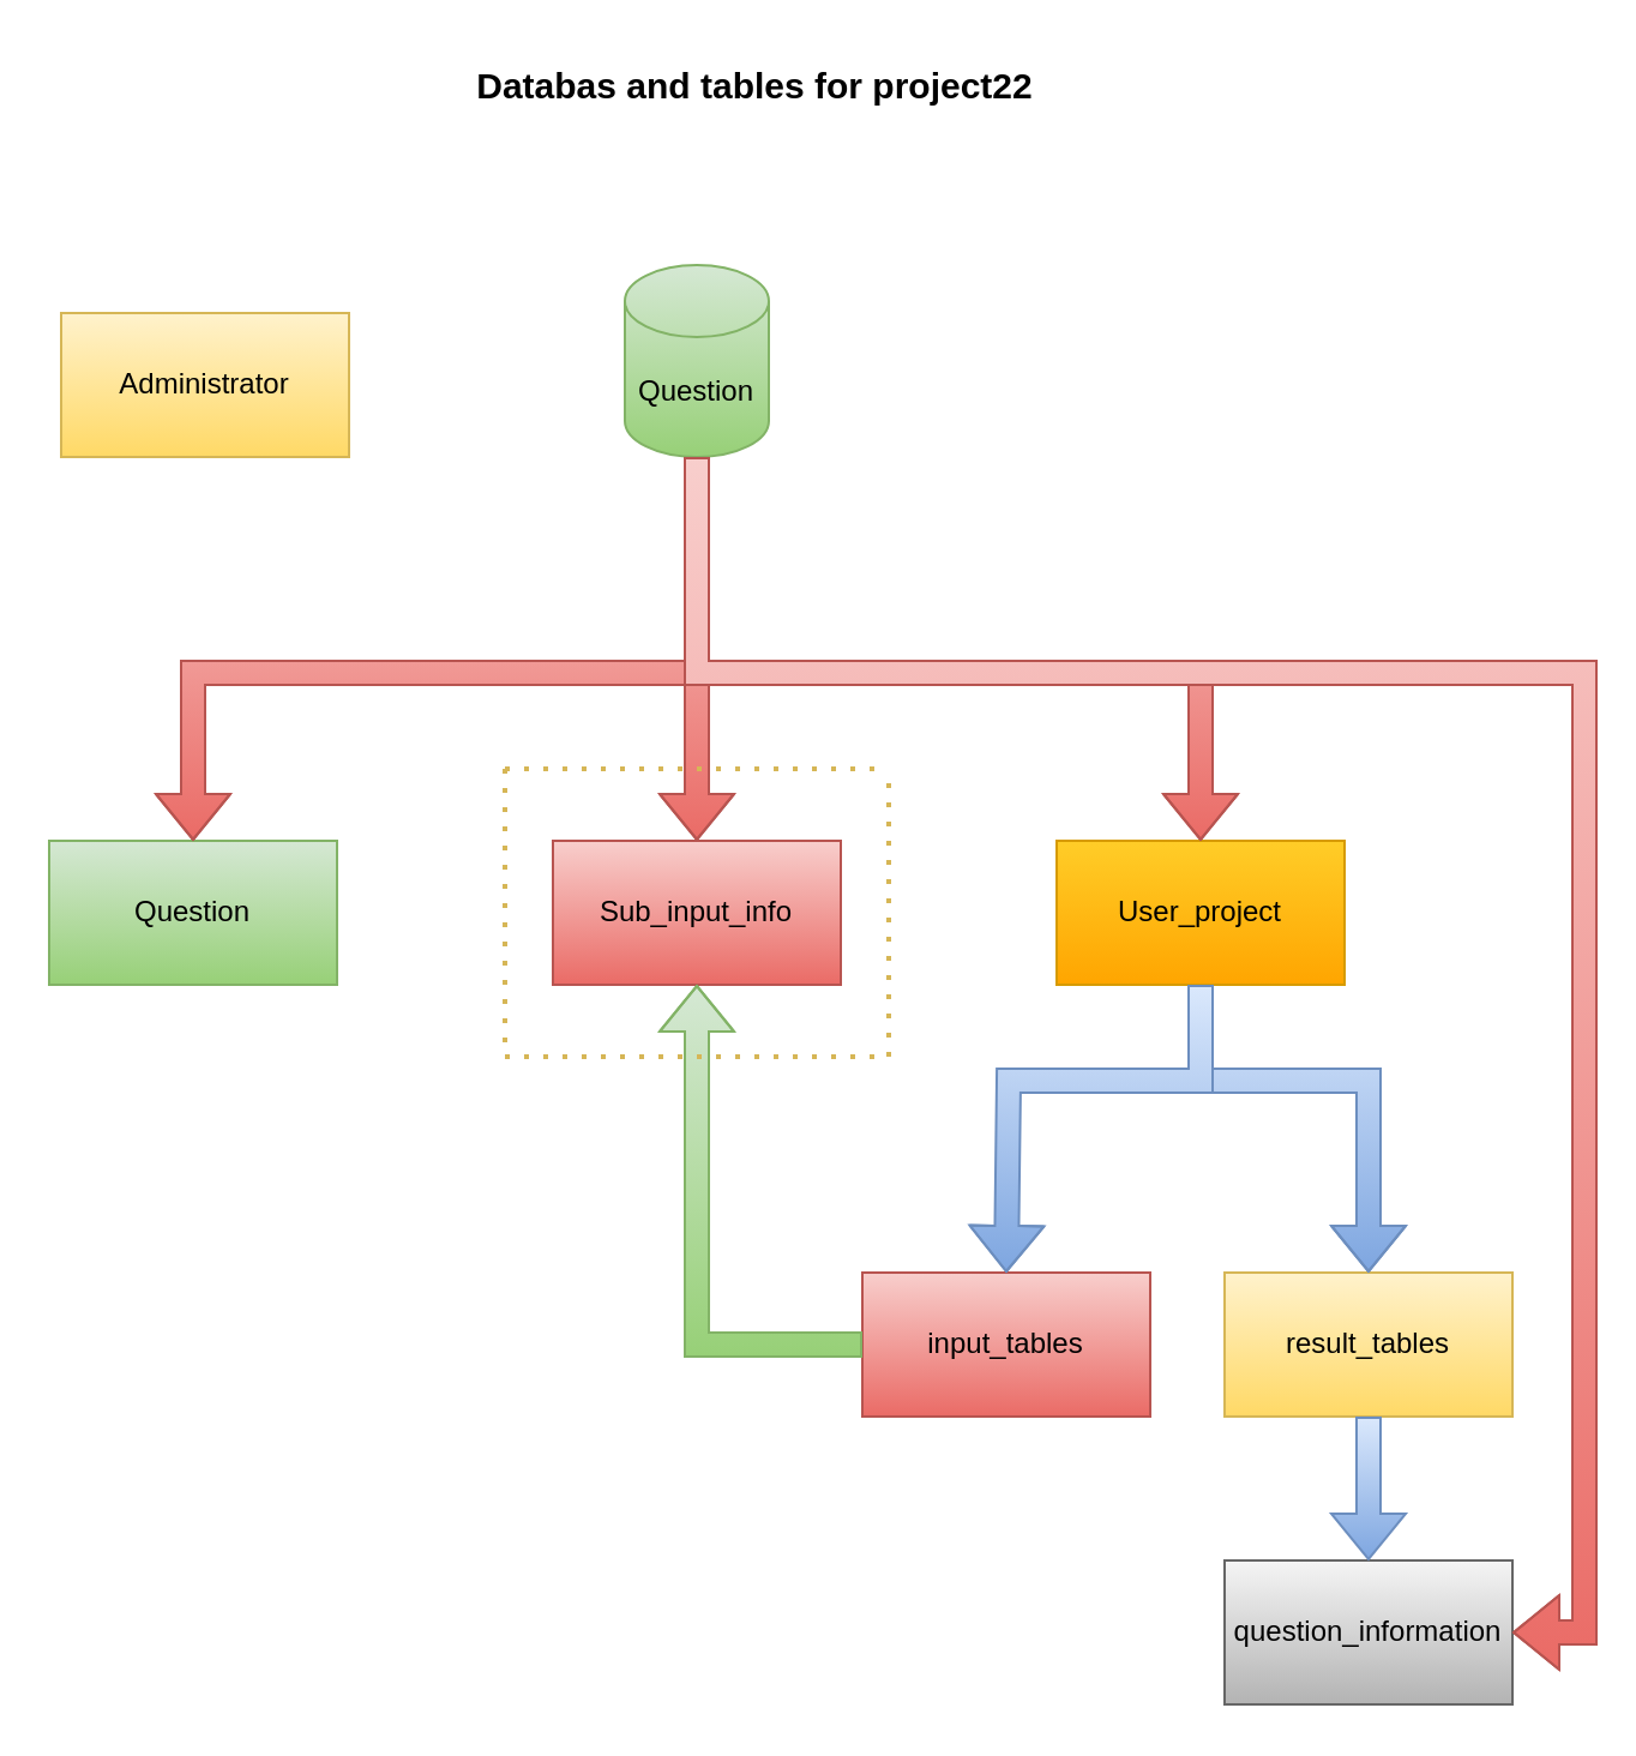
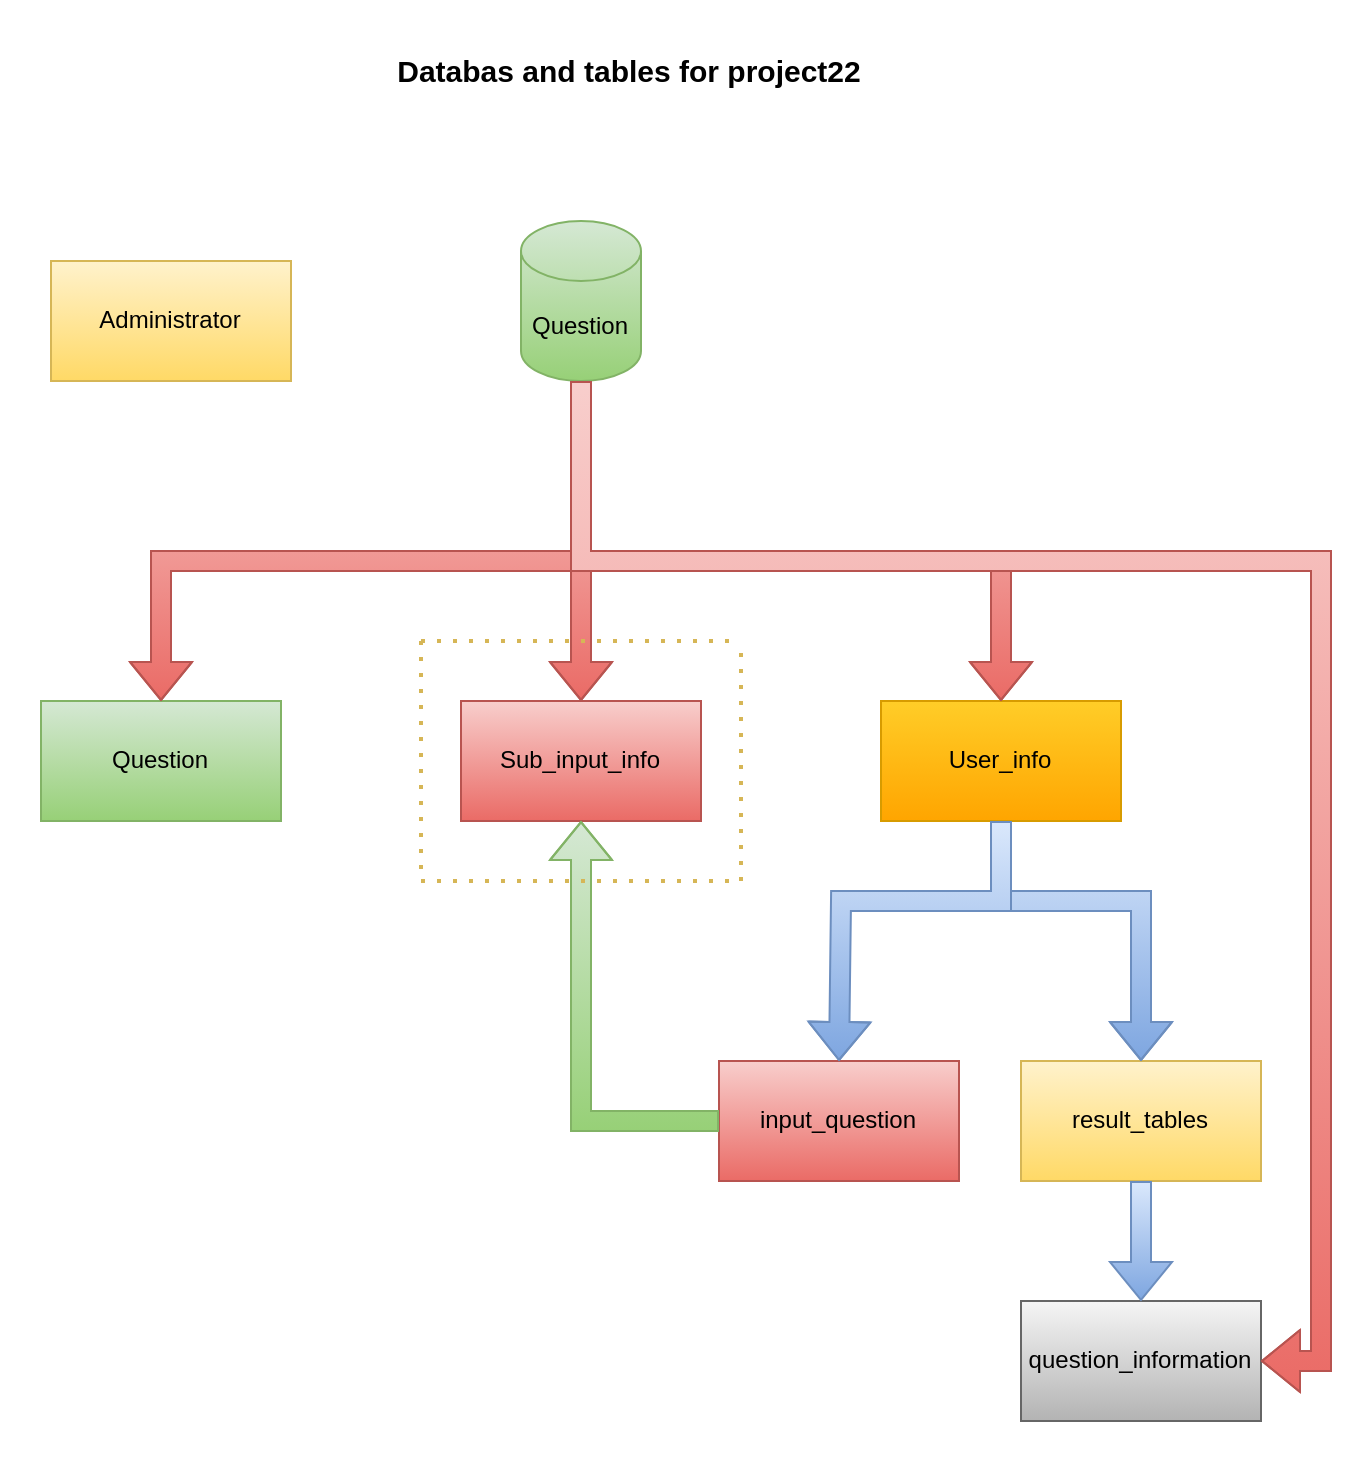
- <mxCell id="6" value="User_project" style="rounded=0;whiteSpace=wrap;html=1;fillColor=#ffcd28;gradientColor=#ffa500;strokeColor=#d79b00;" parent="1" vertex="1"><mxGeometry x="440" y="350" width="120" height="60" as="geometry" /></mxCell>
+ <mxCell id="6" value="User_info" style="rounded=0;whiteSpace=wrap;html=1;fillColor=#ffcd28;gradientColor=#ffa500;strokeColor=#d79b00;" parent="1" vertex="1"><mxGeometry x="440" y="350" width="120" height="60" as="geometry" /></mxCell>
- <mxCell id="5" value="input_tables" style="rounded=0;whiteSpace=wrap;html=1;fillColor=#f8cecc;gradientColor=#ea6b66;strokeColor=#b85450;" parent="1" vertex="1"><mxGeometry x="359" y="530" width="120" height="60" as="geometry" /></mxCell>
+ <mxCell id="5" value="input_question" style="rounded=0;whiteSpace=wrap;html=1;fillColor=#f8cecc;gradientColor=#ea6b66;strokeColor=#b85450;" parent="1" vertex="1"><mxGeometry x="359" y="530" width="120" height="60" as="geometry" /></mxCell>
